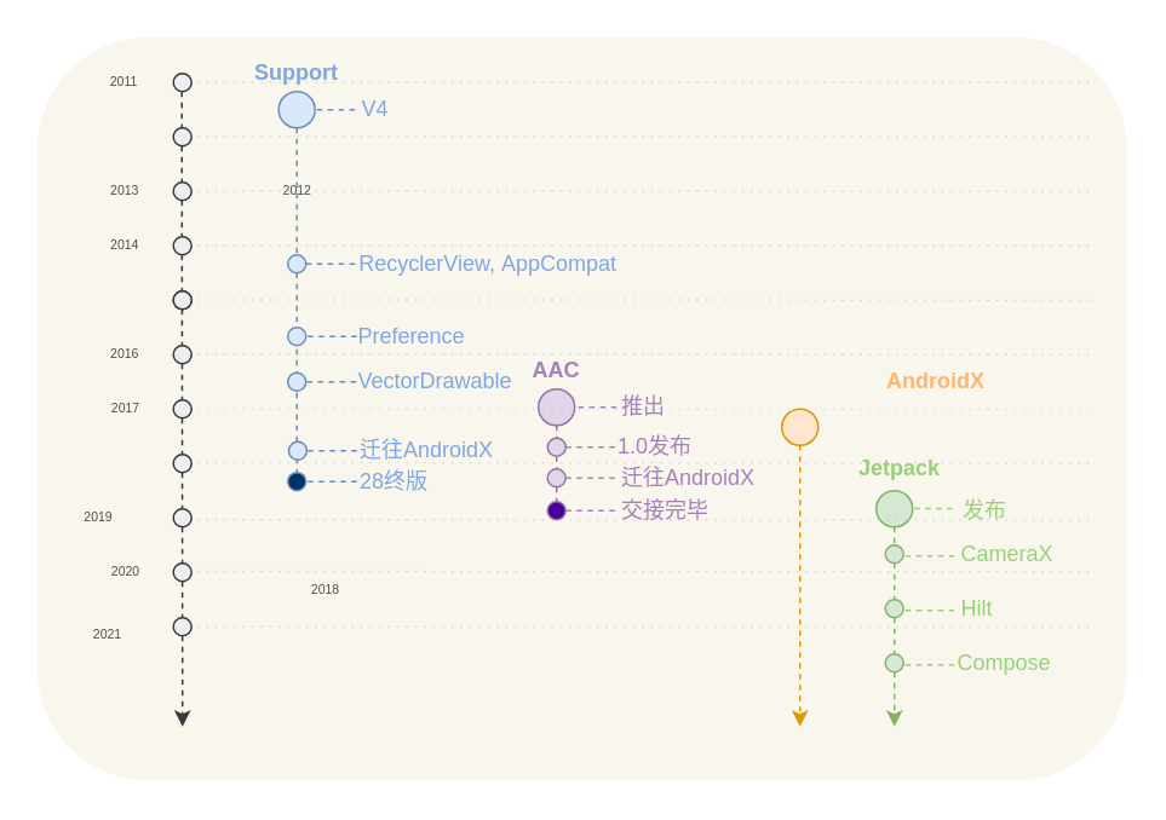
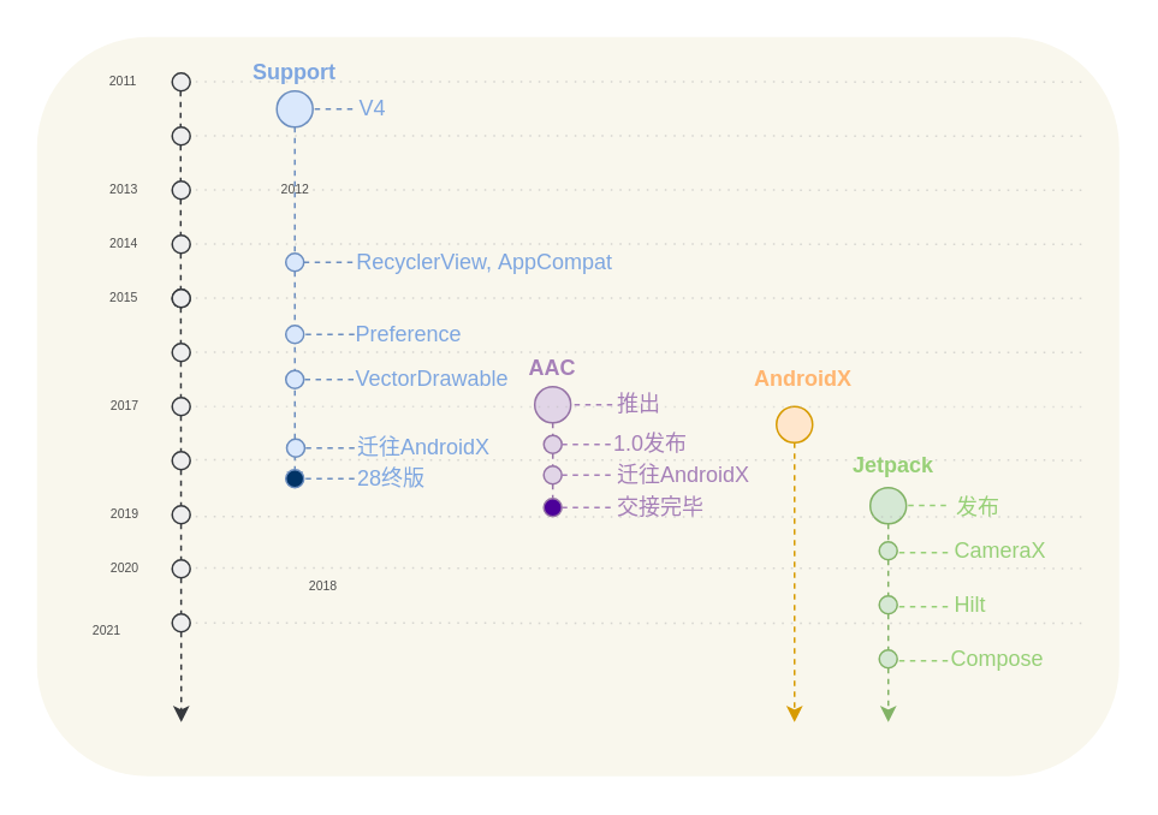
+ <mxCell id="34" value="2015" style="text;html=1;align=center;verticalAlign=middle;whiteSpace=wrap;rounded=0;fontSize=7;fontColor=#4D4D4D;" vertex="1" parent="1"><mxGeometry x="48" y="155" width="40.97" height="20" as="geometry" /></mxCell>
- <mxCell id="35" value="2016" style="text;html=1;align=center;verticalAlign=middle;whiteSpace=wrap;rounded=0;fontSize=7;fontColor=#4D4D4D;" vertex="1" parent="1"><mxGeometry x="48" y="185" width="40.97" height="20" as="geometry" /></mxCell>
- <mxCell id="15" value="&lt;b&gt;&lt;font color=&quot;#ffb570&quot;&gt;AndroidX&lt;/font&gt;&lt;/b&gt;" style="text;html=1;align=center;verticalAlign=middle;whiteSpace=wrap;rounded=0;" vertex="1" parent="1"><mxGeometry x="470.04" y="200" width="90" height="20" as="geometry" /></mxCell>
+ <mxCell id="15" value="&lt;b&gt;&lt;font color=&quot;#ffb570&quot;&gt;AndroidX&lt;/font&gt;&lt;/b&gt;" style="text;html=1;align=center;verticalAlign=middle;whiteSpace=wrap;rounded=0;" vertex="1" parent="1"><mxGeometry x="400.04" y="200" width="90" height="20" as="geometry" /></mxCell>
- <mxCell id="38" value="2019" style="text;html=1;align=center;verticalAlign=middle;whiteSpace=wrap;rounded=0;fontSize=7;fontColor=#4D4D4D;" vertex="1" parent="1"><mxGeometry x="33" y="275" width="41.94" height="20" as="geometry" /></mxCell>
+ <mxCell id="38" value="2019" style="text;html=1;align=center;verticalAlign=middle;whiteSpace=wrap;rounded=0;fontSize=7;fontColor=#4D4D4D;" vertex="1" parent="1"><mxGeometry x="48" y="275" width="41.94" height="20" as="geometry" /></mxCell>
